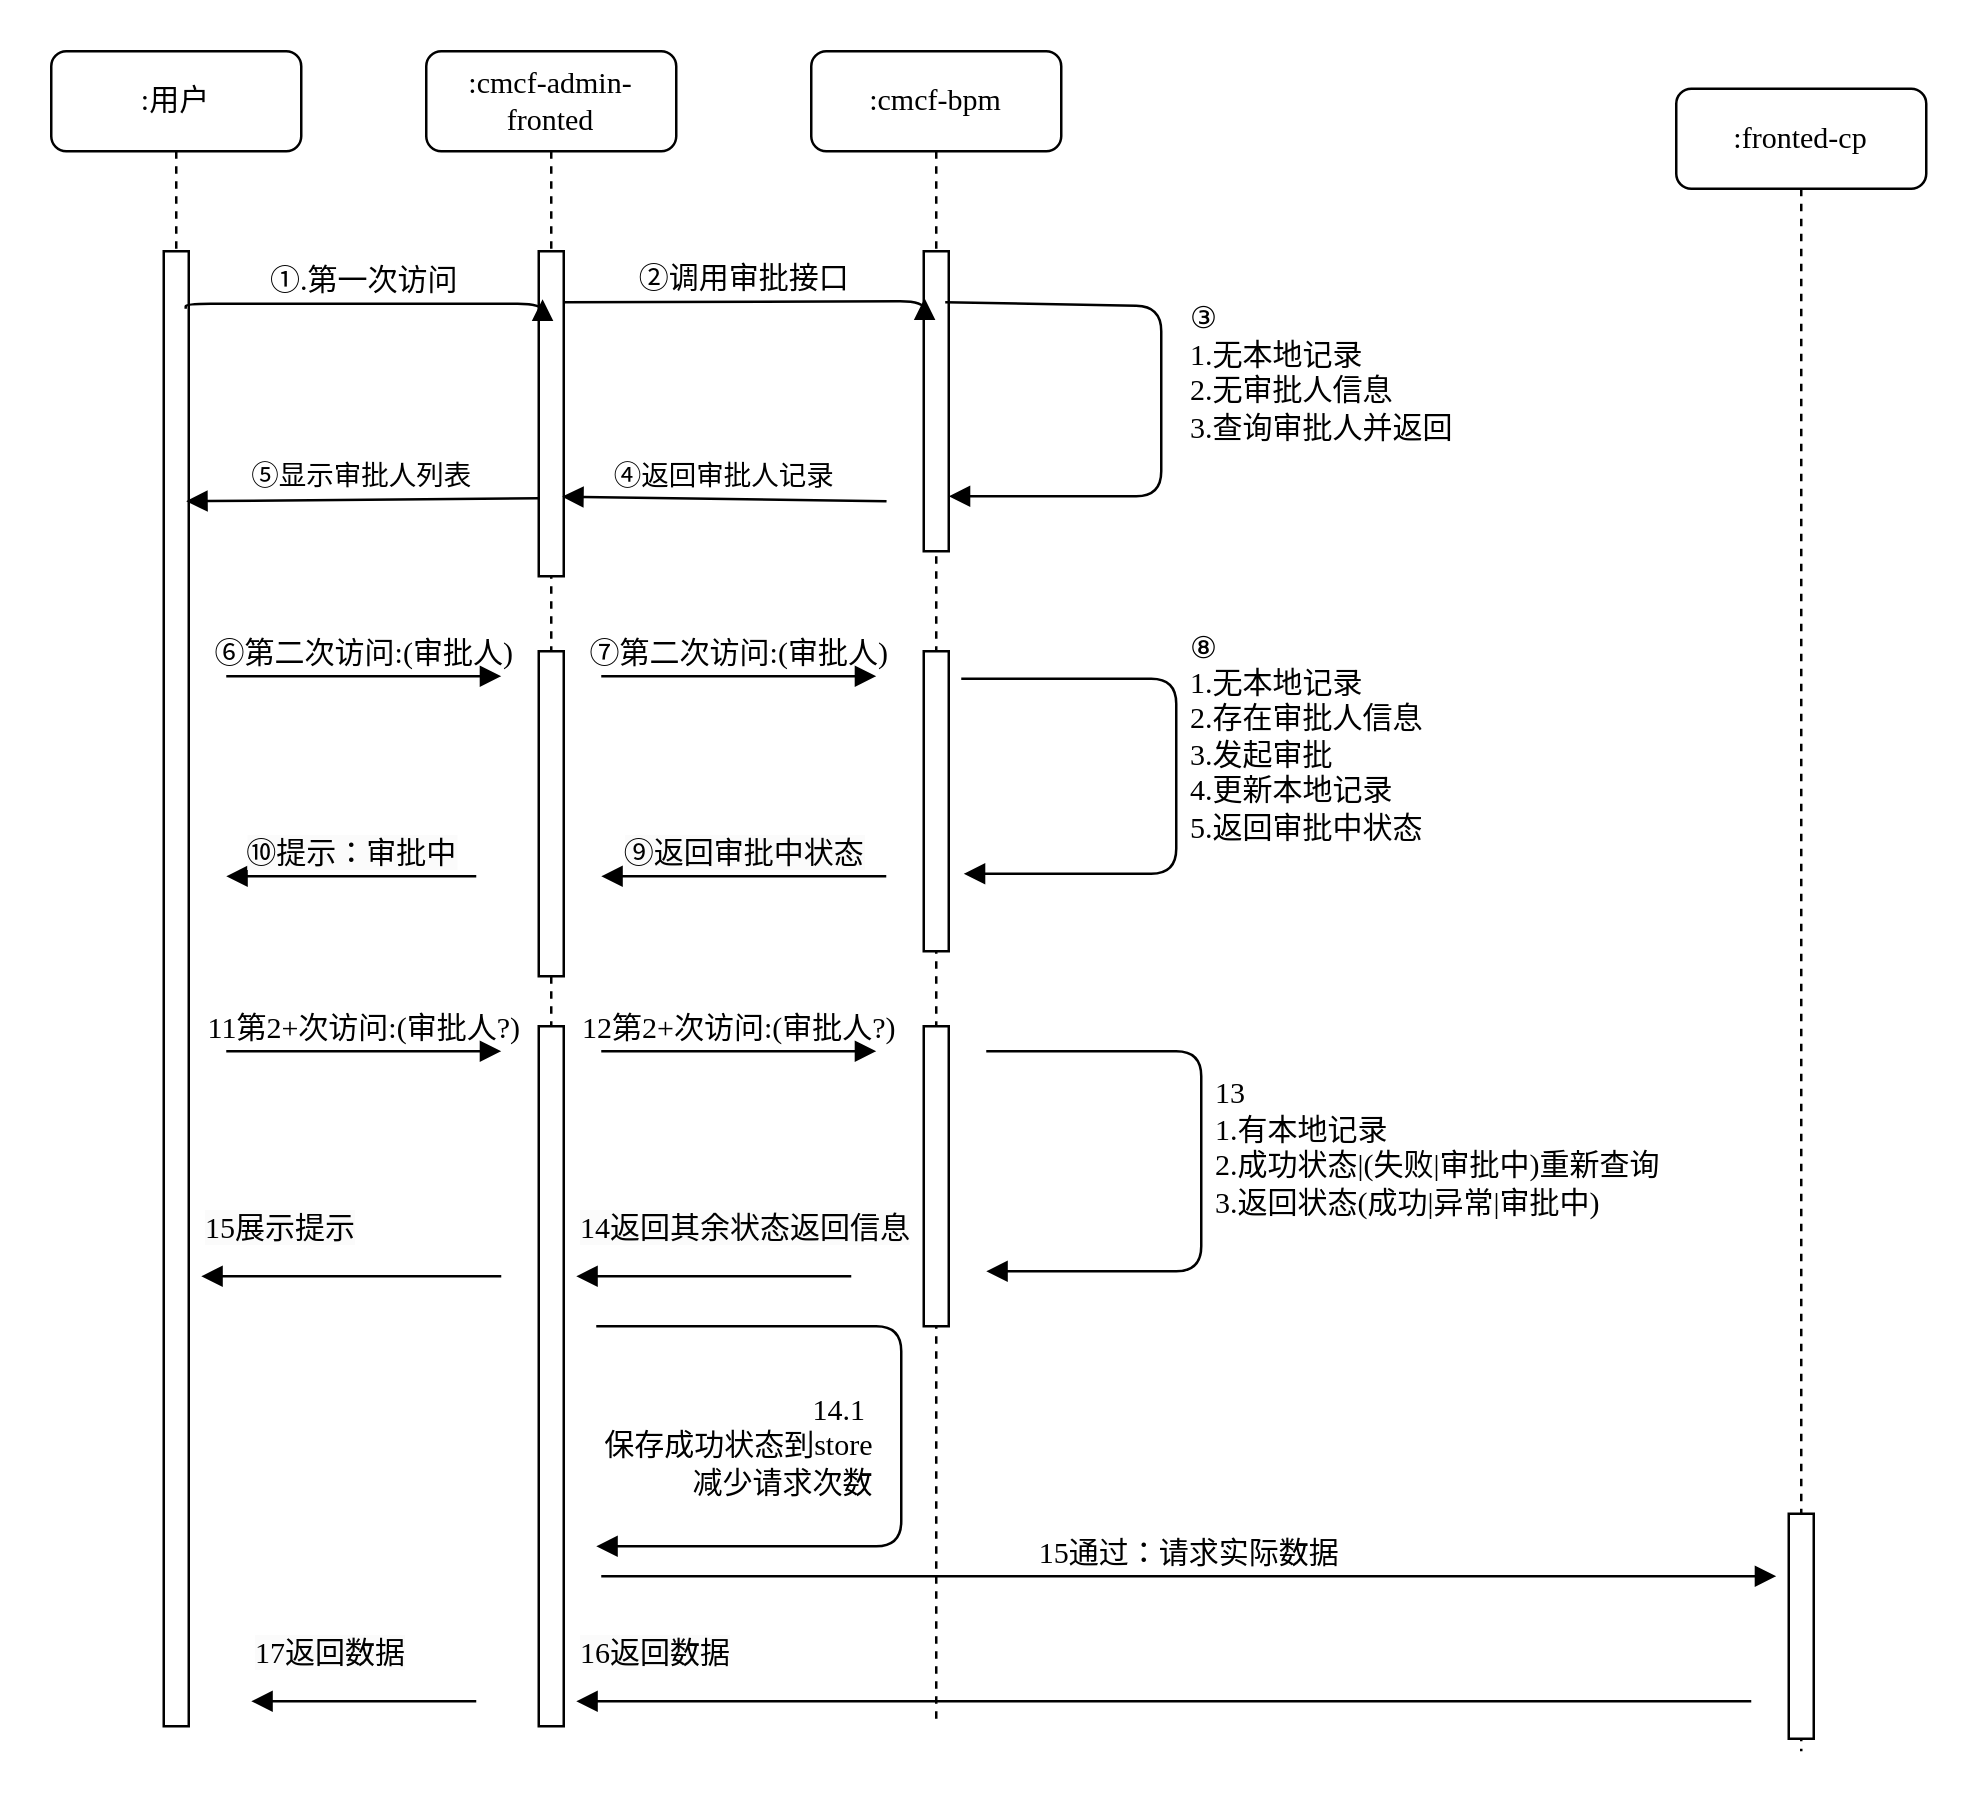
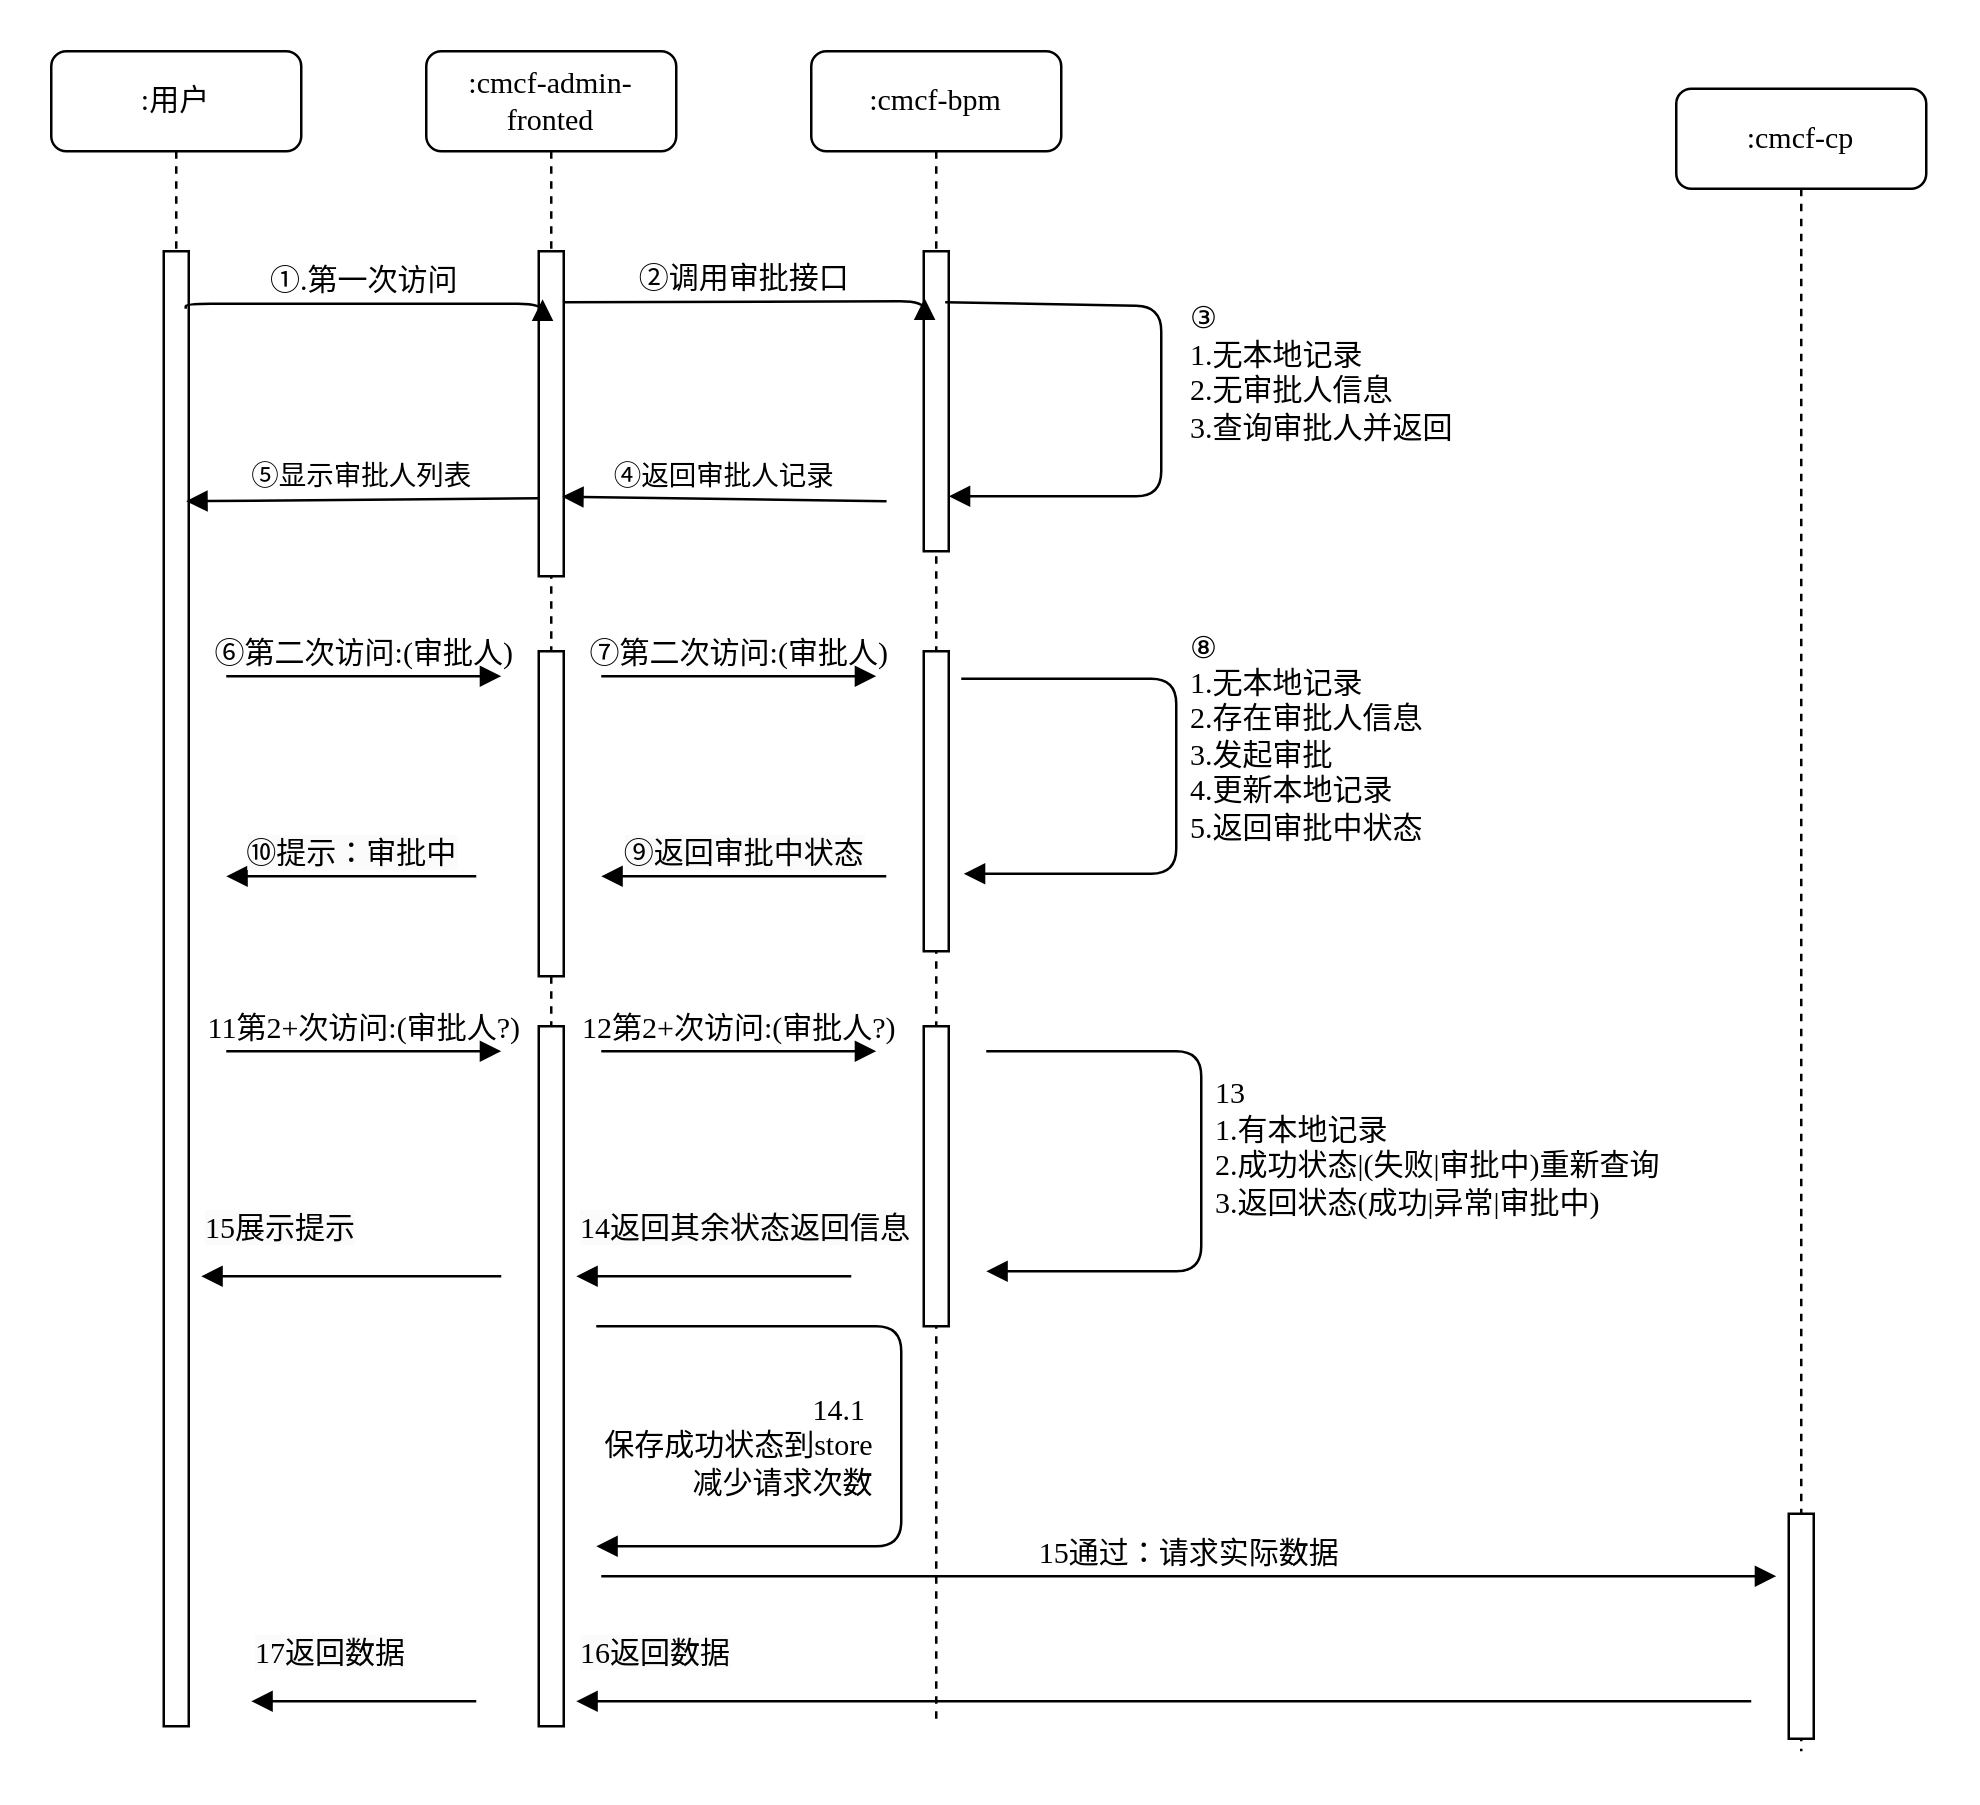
- <mxCell id="8" value=":fronted-cp" style="shape=umlLifeline;perimeter=lifelinePerimeter;whiteSpace=wrap;html=1;container=1;collapsible=0;recursiveResize=0;outlineConnect=0;rounded=1;shadow=0;comic=0;labelBackgroundColor=none;strokeWidth=1;fontFamily=Verdana;fontSize=12;align=center;" parent="1" vertex="1"><mxGeometry x="670" y="35" width="100" height="665" as="geometry" /></mxCell>
+ <mxCell id="8" value=":cmcf-cp" style="shape=umlLifeline;perimeter=lifelinePerimeter;whiteSpace=wrap;html=1;container=1;collapsible=0;recursiveResize=0;outlineConnect=0;rounded=1;shadow=0;comic=0;labelBackgroundColor=none;strokeWidth=1;fontFamily=Verdana;fontSize=12;align=center;" parent="1" vertex="1"><mxGeometry x="670" y="35" width="100" height="665" as="geometry" /></mxCell>
